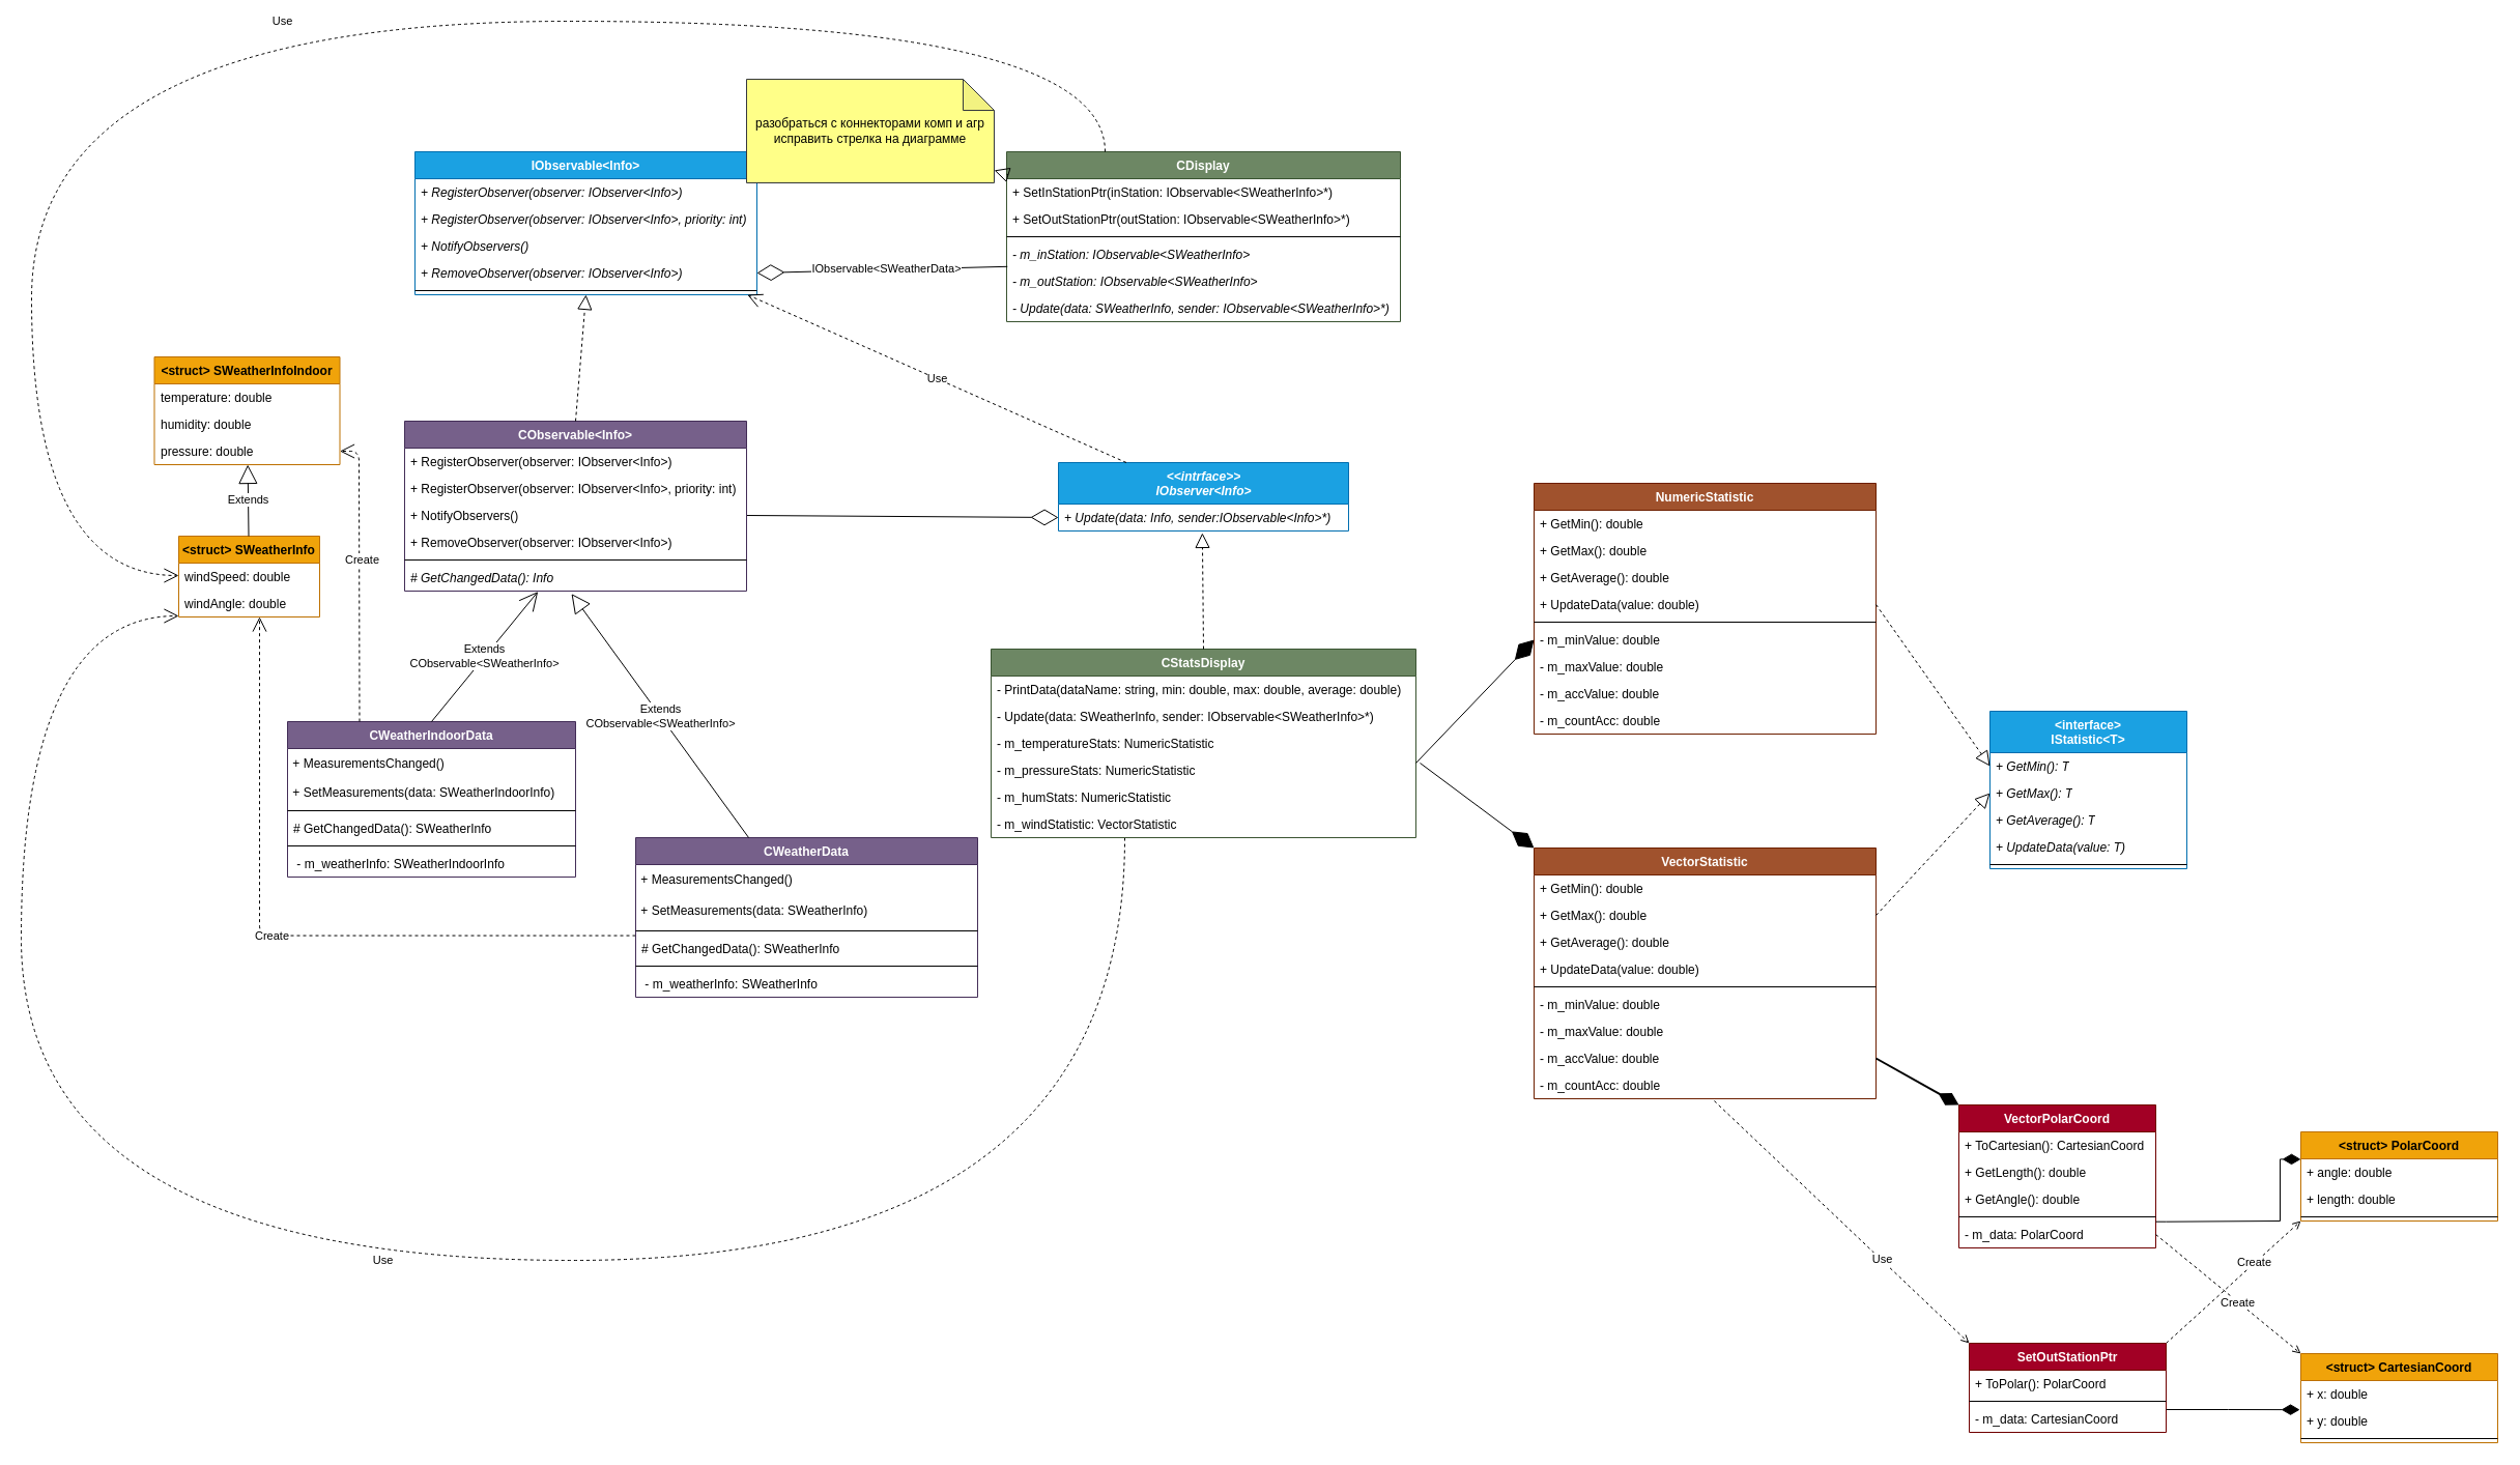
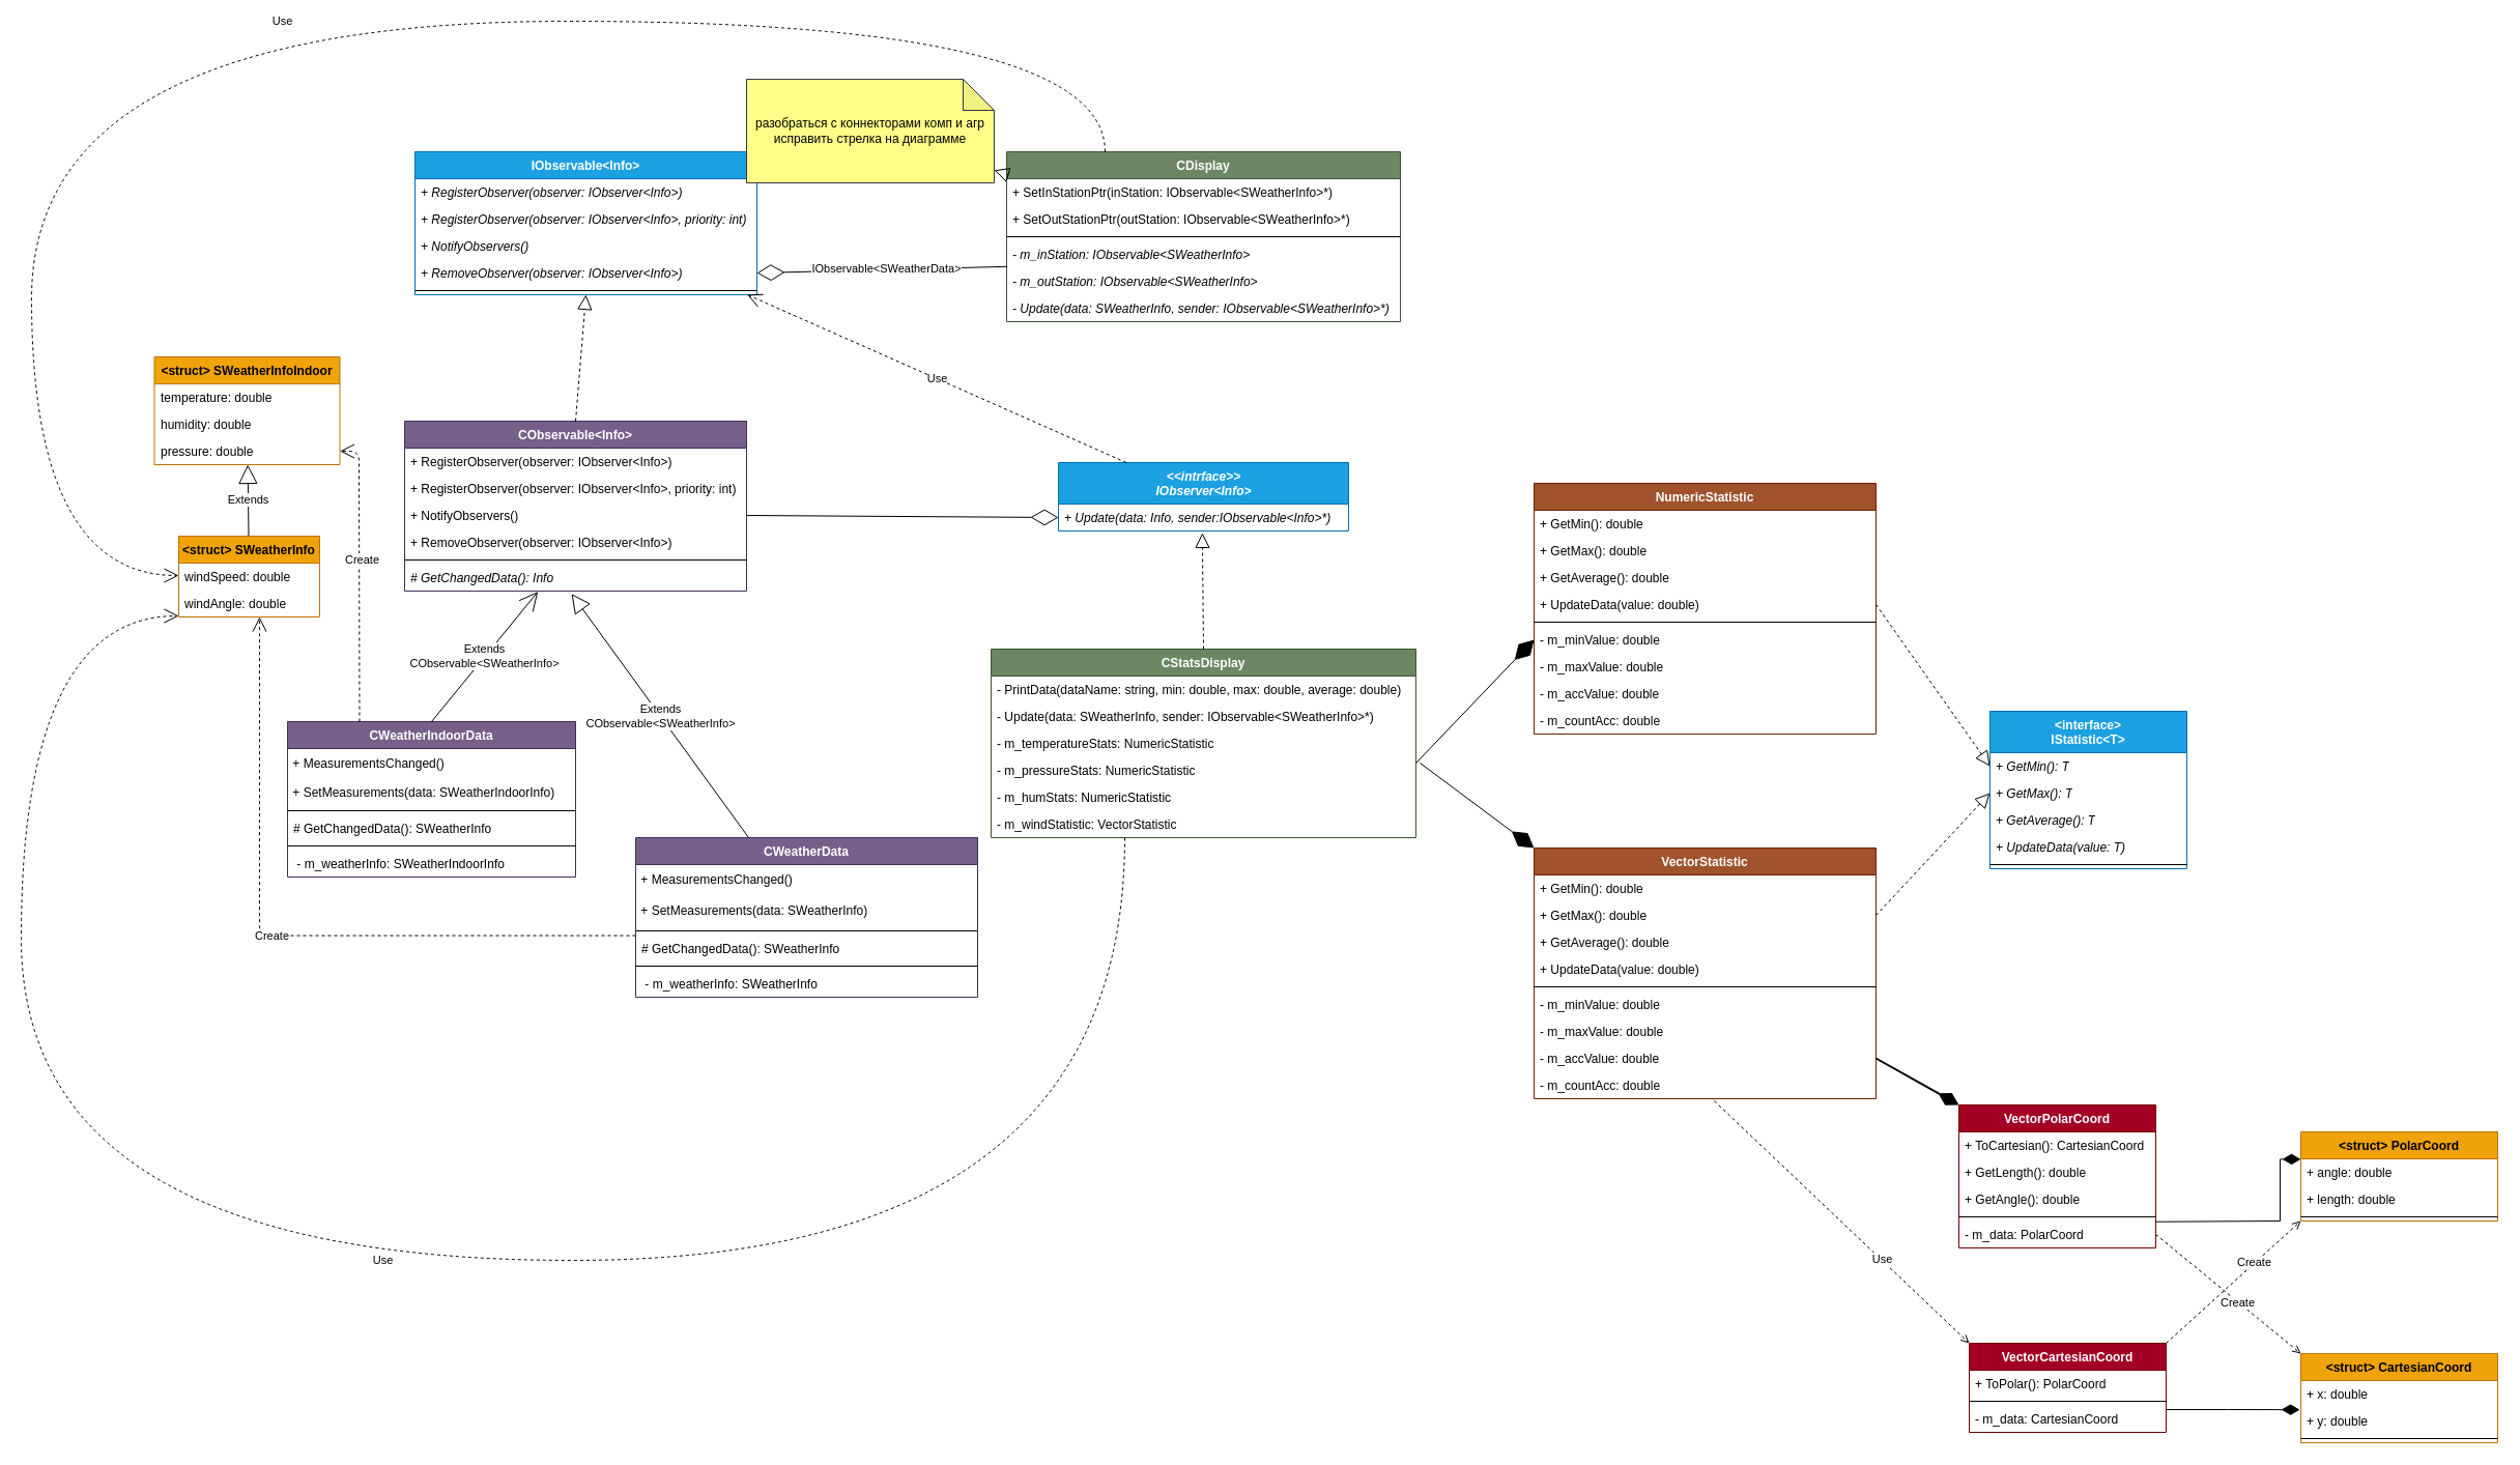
- <mxCell id="86" value="SetOutStationPtr" style="swimlane;fontStyle=1;align=center;verticalAlign=top;childLayout=stackLayout;horizontal=1;startSize=26;horizontalStack=0;resizeParent=1;resizeParentMax=0;resizeLast=0;collapsible=1;marginBottom=0;fillColor=#a20025;fontColor=#ffffff;strokeColor=#6F0000;" parent="1" vertex="1"><mxGeometry x="1900" y="1296" width="190" height="86" as="geometry" /></mxCell>
+ <mxCell id="86" value="VectorCartesianCoord" style="swimlane;fontStyle=1;align=center;verticalAlign=top;childLayout=stackLayout;horizontal=1;startSize=26;horizontalStack=0;resizeParent=1;resizeParentMax=0;resizeLast=0;collapsible=1;marginBottom=0;fillColor=#a20025;fontColor=#ffffff;strokeColor=#6F0000;" parent="1" vertex="1"><mxGeometry x="1900" y="1296" width="190" height="86" as="geometry" /></mxCell>
